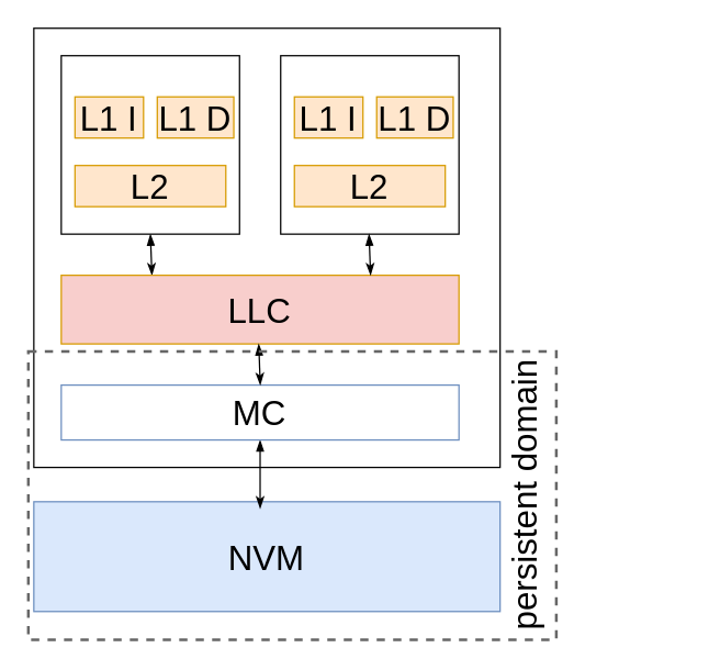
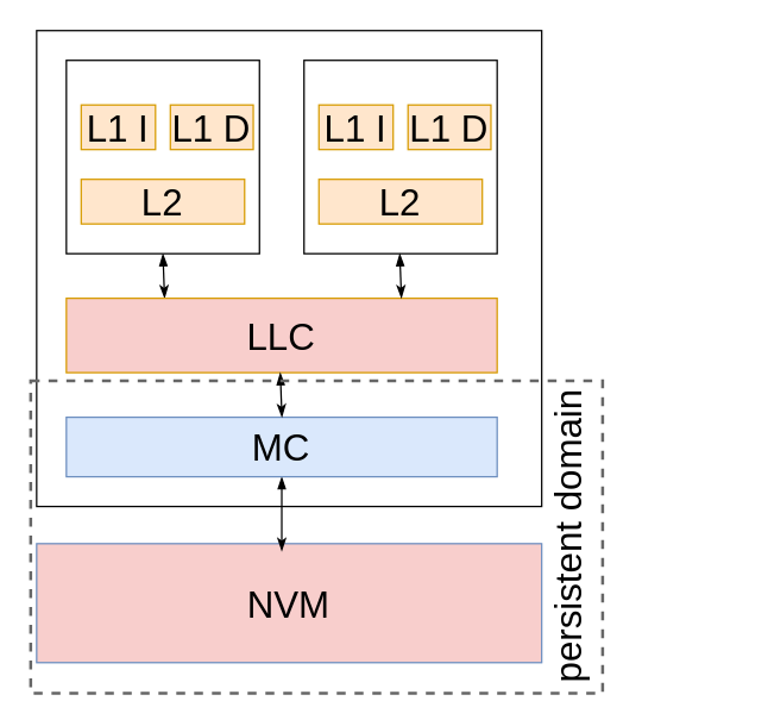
- <mxCell id="15" value="MC" style="rounded=0;whiteSpace=wrap;html=1;fontSize=25;fillColor=#ffffff;strokeColor=#6c8ebf;fontStyle=0;" parent="1" vertex="1"><mxGeometry x="44.18" y="280" width="290" height="40" as="geometry" /></mxCell>
+ <mxCell id="15" value="MC" style="rounded=0;whiteSpace=wrap;html=1;fontSize=25;fillColor=#dae8fc;strokeColor=#6c8ebf;fontStyle=0" parent="1" vertex="1"><mxGeometry x="44.18" y="280" width="290" height="40" as="geometry" /></mxCell>
- <mxCell id="13" value="NVM" style="rounded=0;whiteSpace=wrap;html=1;fontSize=25;fillColor=#dae8fc;strokeColor=#6c8ebf;fontStyle=0" parent="1" vertex="1"><mxGeometry x="24.18" y="365" width="340" height="80" as="geometry" /></mxCell>
+ <mxCell id="13" value="NVM" style="rounded=0;whiteSpace=wrap;html=1;fontSize=25;fillColor=#f8cecc;strokeColor=#6c8ebf;fontStyle=0;" parent="1" vertex="1"><mxGeometry x="24.18" y="365" width="340" height="80" as="geometry" /></mxCell>
